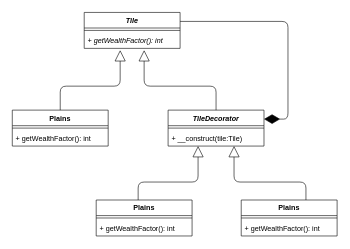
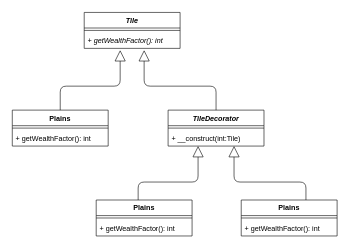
- <mxCell id="13" value="" style="endArrow=diamondThin;endFill=1;endSize=24;html=1;exitX=1;exitY=0.25;exitDx=0;exitDy=0;entryX=1;entryY=0.25;entryDx=0;entryDy=0;" edge="1" parent="1" source="2" target="5"><mxGeometry width="160" relative="1" as="geometry"><mxPoint x="330" y="53" as="sourcePoint" /><mxPoint x="340" y="263" as="targetPoint" /><Array as="points"><mxPoint x="480" y="35" /><mxPoint x="480" y="198" /></Array></mxGeometry></mxCell>
- <mxCell id="7" value="+ __construct(tile:Tile)" style="text;strokeColor=none;fillColor=none;align=left;verticalAlign=top;spacingLeft=4;spacingRight=4;overflow=hidden;rotatable=0;points=[[0,0.5],[1,0.5]];portConstraint=eastwest;fontStyle=0" vertex="1" parent="5"><mxGeometry y="34" width="160" height="26" as="geometry" /></mxCell>
+ <mxCell id="7" value="+ __construct(int:Tile)" style="text;strokeColor=none;fillColor=none;align=left;verticalAlign=top;spacingLeft=4;spacingRight=4;overflow=hidden;rotatable=0;points=[[0,0.5],[1,0.5]];portConstraint=eastwest;fontStyle=0" vertex="1" parent="5"><mxGeometry y="34" width="160" height="26" as="geometry" /></mxCell>
